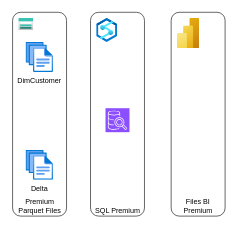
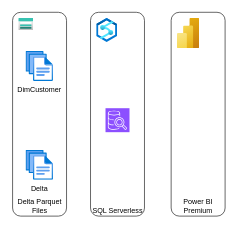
- <mxCell id="4" value="DimCustomer" style="image;aspect=fixed;html=1;points=[];align=center;fontSize=12;image=img/lib/azure2/general/Files.svg;" vertex="1" parent="1"><mxGeometry x="42.64" y="70" width="45.71" height="50" as="geometry" /></mxCell>
+ <mxCell id="4" value="DimCustomer" style="image;aspect=fixed;html=1;points=[];align=center;fontSize=12;image=img/lib/azure2/general/Files.svg;" vertex="1" parent="1"><mxGeometry x="42.64" y="85" width="45.71" height="50" as="geometry" /></mxCell>
- <mxCell id="2" value="Premium Parquet Files" style="rounded=1;whiteSpace=wrap;html=1;verticalAlign=bottom;" vertex="1" parent="1"><mxGeometry x="20.5" y="20" width="90" height="340" as="geometry" /></mxCell>
+ <mxCell id="2" value="Delta Parquet Files" style="rounded=1;whiteSpace=wrap;html=1;verticalAlign=bottom;" vertex="1" parent="1"><mxGeometry x="20.5" y="20" width="90" height="340" as="geometry" /></mxCell>
- <mxCell id="9" value="Files BI Premium" style="rounded=1;whiteSpace=wrap;html=1;verticalAlign=bottom;" vertex="1" parent="1"><mxGeometry x="285" y="20" width="90" height="340" as="geometry" /></mxCell>
+ <mxCell id="9" value="Power BI Premium" style="rounded=1;whiteSpace=wrap;html=1;verticalAlign=bottom;" vertex="1" parent="1"><mxGeometry x="285" y="20" width="90" height="340" as="geometry" /></mxCell>
- <mxCell id="6" value="SQL Premium" style="rounded=1;whiteSpace=wrap;html=1;verticalAlign=bottom;" vertex="1" parent="1"><mxGeometry x="150.5" y="20" width="90" height="340" as="geometry" /></mxCell>
+ <mxCell id="6" value="SQL Serverless" style="rounded=1;whiteSpace=wrap;html=1;verticalAlign=bottom;" vertex="1" parent="1"><mxGeometry x="150.5" y="20" width="90" height="340" as="geometry" /></mxCell>
